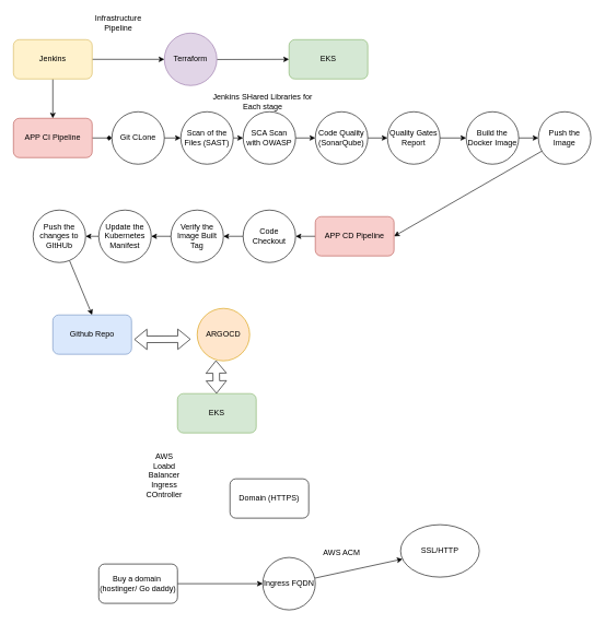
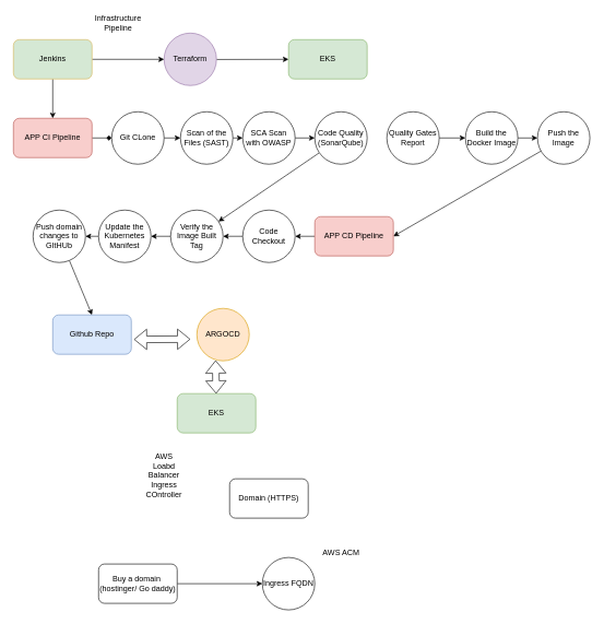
- <mxCell id="6" value="Jenkins" style="rounded=1;whiteSpace=wrap;html=1;fillColor=#fff2cc;strokeColor=#d6b656;" vertex="1" parent="1"><mxGeometry x="20" y="60" width="120" height="60" as="geometry" /></mxCell>
+ <mxCell id="6" value="Jenkins" style="rounded=1;whiteSpace=wrap;html=1;fillColor=#d5e8d4;strokeColor=#d6b656;" vertex="1" parent="1"><mxGeometry x="20" y="60" width="120" height="60" as="geometry" /></mxCell>
- <mxCell id="40" value="Jenkins SHared Libraries for Each stage" style="text;html=1;align=center;verticalAlign=middle;whiteSpace=wrap;rounded=0;" vertex="1" parent="1"><mxGeometry x="320" y="140" width="160" height="30" as="geometry" /></mxCell>
- <mxCell id="15" value="" style="edgeStyle=none;html=1;" edge="1" parent="1" source="16" target="18"><mxGeometry relative="1" as="geometry" /></mxCell>
+ <mxCell id="15" value="" style="edgeStyle=none;html=1;" edge="1" parent="1" source="16" target="30"><mxGeometry relative="1" as="geometry" /></mxCell>
- <mxCell id="34" value="Push the changes to GItHUb" style="ellipse;whiteSpace=wrap;html=1;aspect=fixed;" vertex="1" parent="1"><mxGeometry x="50" y="320" width="80" height="80" as="geometry" /></mxCell>
+ <mxCell id="34" value="Push domain changes to GItHUb" style="ellipse;whiteSpace=wrap;html=1;aspect=fixed;" vertex="1" parent="1"><mxGeometry x="50" y="320" width="80" height="80" as="geometry" /></mxCell>
- <mxCell id="47" value="SSL/HTTP" style="ellipse;whiteSpace=wrap;html=1;" vertex="1" parent="1"><mxGeometry x="610" y="800" width="120" height="80" as="geometry" /></mxCell>
- <mxCell id="45" style="edgeStyle=none;html=1;" edge="1" parent="1" source="46" target="47"><mxGeometry relative="1" as="geometry" /></mxCell>
